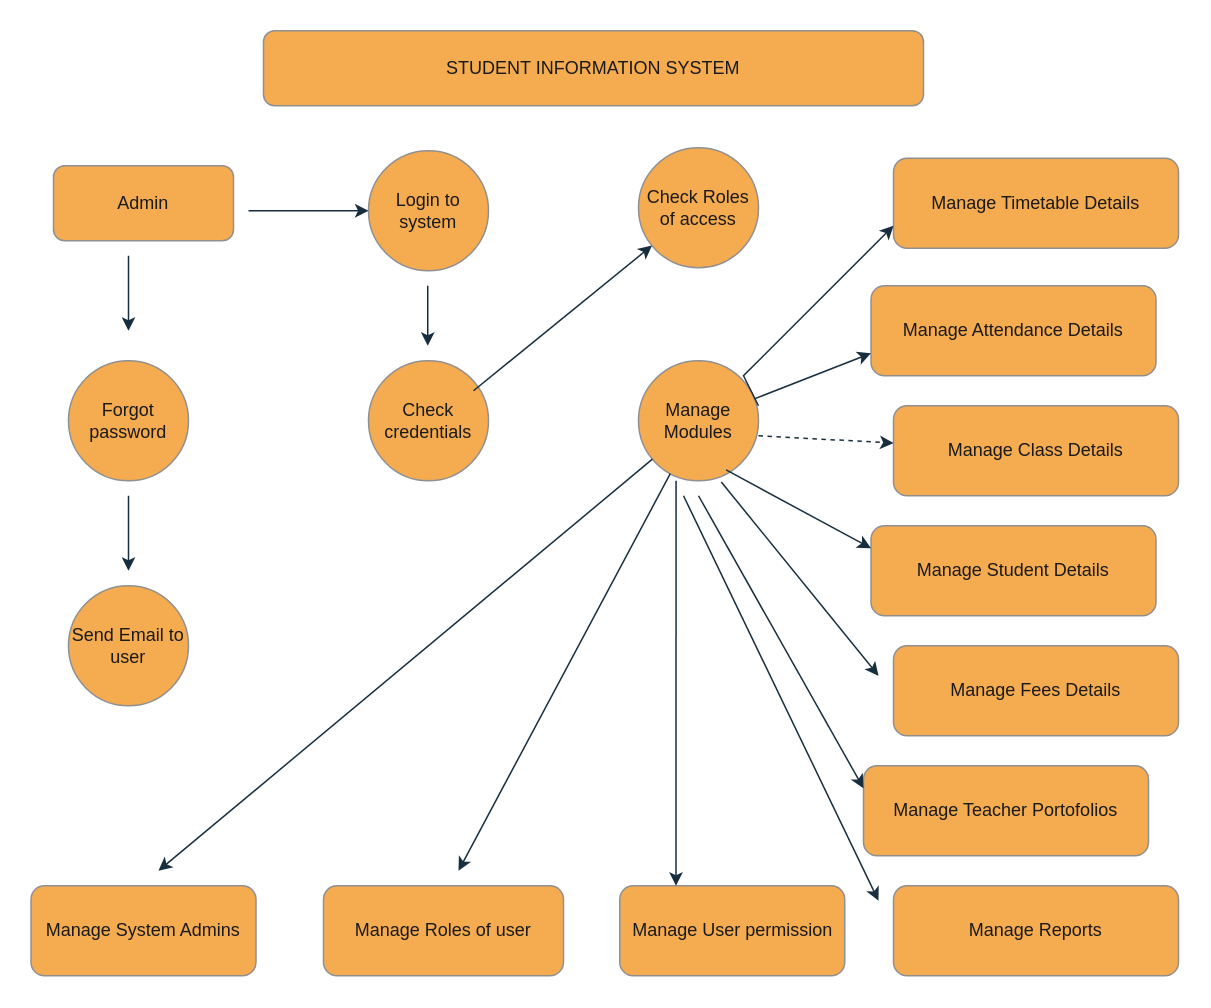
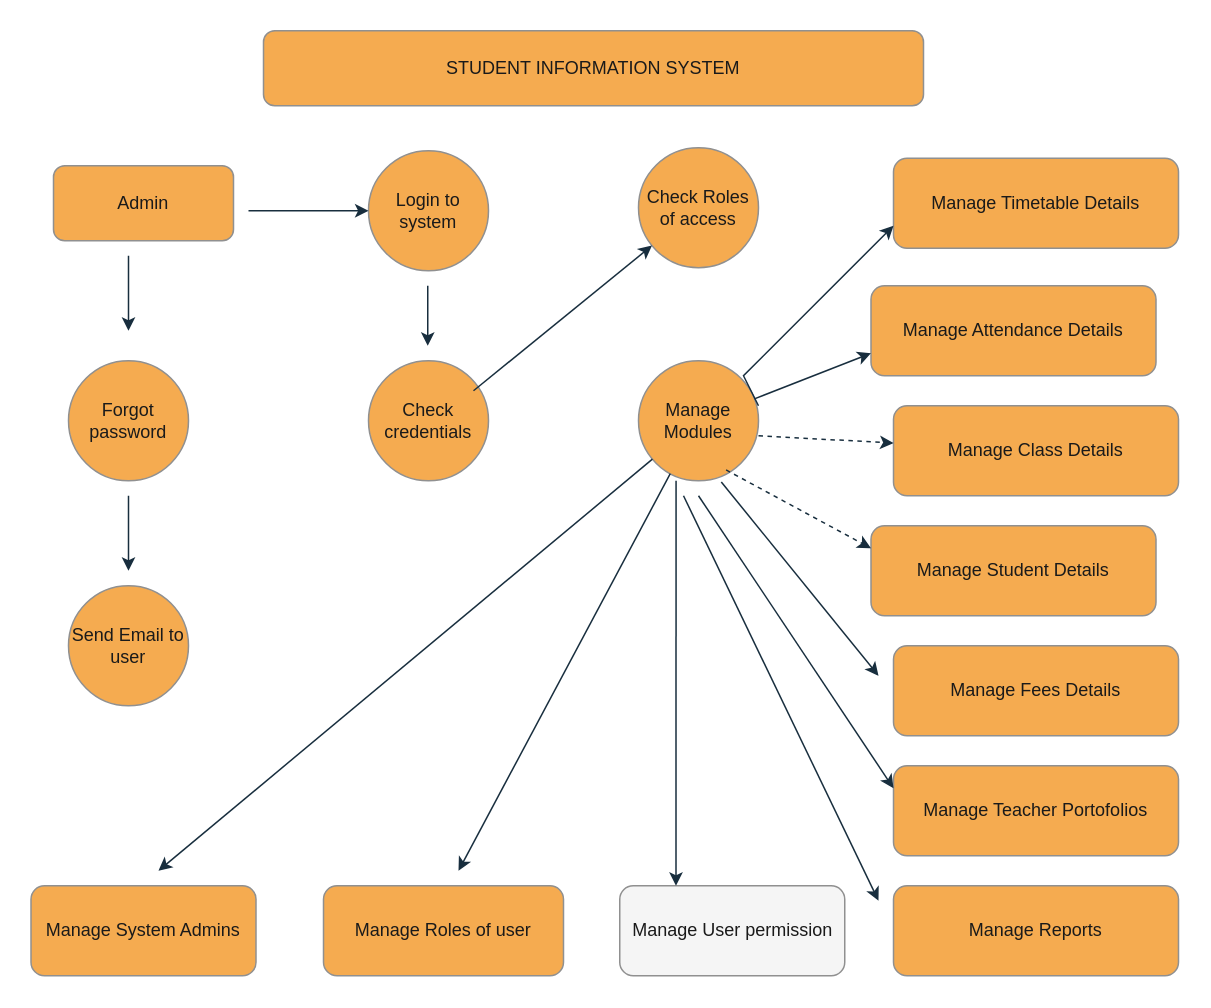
- <mxCell id="24" value="" style="endArrow=classic;html=1;rounded=0;strokeColor=#182E3E;fontColor=#1A1A1A;exitX=0.73;exitY=0.91;exitDx=0;exitDy=0;exitPerimeter=0;entryX=0;entryY=0.25;entryDx=0;entryDy=0;" edge="1" parent="1" source="18" target="11"><mxGeometry width="50" height="50" relative="1" as="geometry"><mxPoint x="485" y="330" as="sourcePoint" /><mxPoint x="585" y="370" as="targetPoint" /></mxGeometry></mxCell>
+ <mxCell id="24" value="" style="endArrow=classic;html=1;rounded=0;strokeColor=#182E3E;fontColor=#1A1A1A;exitX=0.73;exitY=0.91;exitDx=0;exitDy=0;exitPerimeter=0;entryX=0;entryY=0.25;entryDx=0;entryDy=0;dashed=1;" edge="1" parent="1" source="18" target="11"><mxGeometry width="50" height="50" relative="1" as="geometry"><mxPoint x="485" y="330" as="sourcePoint" /><mxPoint x="585" y="370" as="targetPoint" /></mxGeometry></mxCell>
- <mxCell id="19" value="Manage Teacher Portofolios" style="rounded=1;whiteSpace=wrap;html=1;labelBackgroundColor=none;fillColor=#F5AB50;strokeColor=#909090;fontColor=#1A1A1A;" vertex="1" parent="1"><mxGeometry x="575" y="510" width="190" height="60" as="geometry" /></mxCell>
+ <mxCell id="19" value="Manage Teacher Portofolios" style="rounded=1;whiteSpace=wrap;html=1;labelBackgroundColor=none;fillColor=#F5AB50;strokeColor=#909090;fontColor=#1A1A1A;" vertex="1" parent="1"><mxGeometry x="595" y="510" width="190" height="60" as="geometry" /></mxCell>
- <mxCell id="7" value="Manage User permission" style="rounded=1;whiteSpace=wrap;html=1;labelBackgroundColor=none;fillColor=#F5AB50;strokeColor=#909090;fontColor=#1A1A1A;" vertex="1" parent="1"><mxGeometry x="412.5" y="590" width="150" height="60" as="geometry" /></mxCell>
+ <mxCell id="7" value="Manage User permission" style="rounded=1;whiteSpace=wrap;html=1;labelBackgroundColor=none;fillColor=#f5f5f5;strokeColor=#909090;fontColor=#1A1A1A;" vertex="1" parent="1"><mxGeometry x="412.5" y="590" width="150" height="60" as="geometry" /></mxCell>
